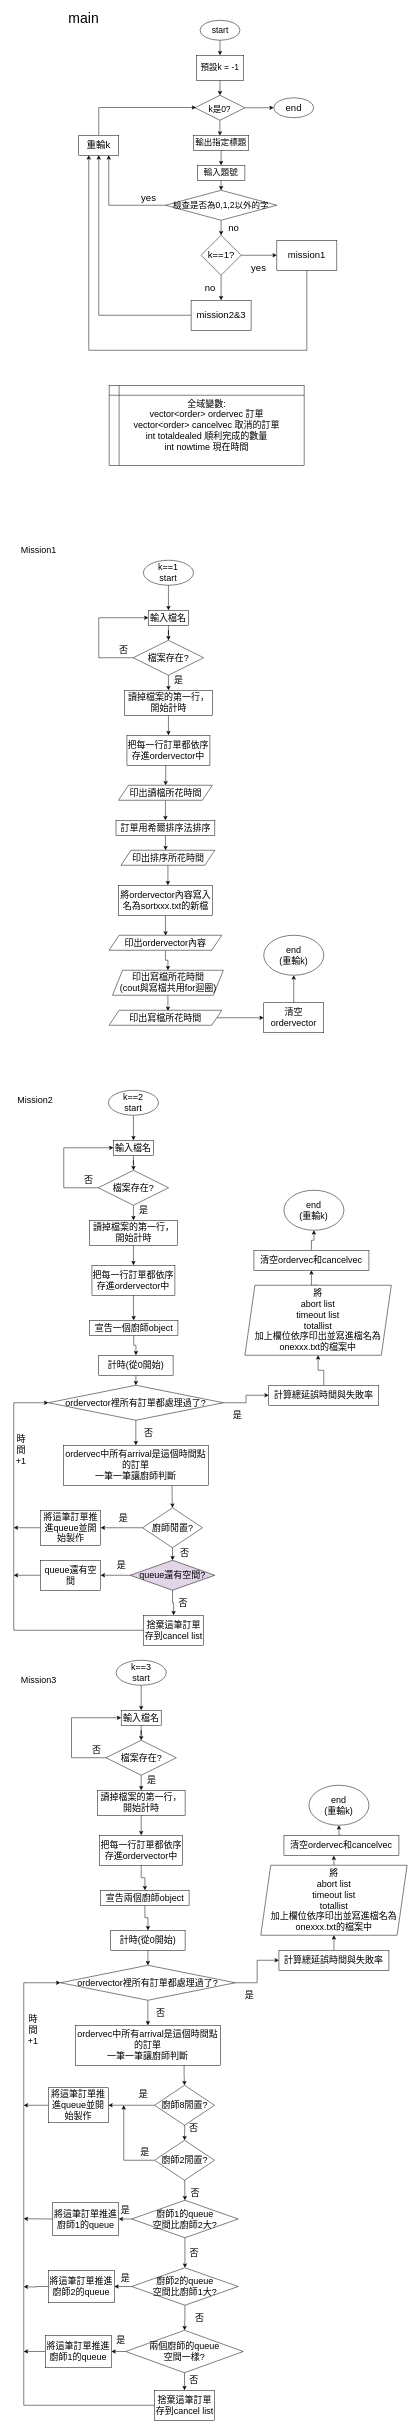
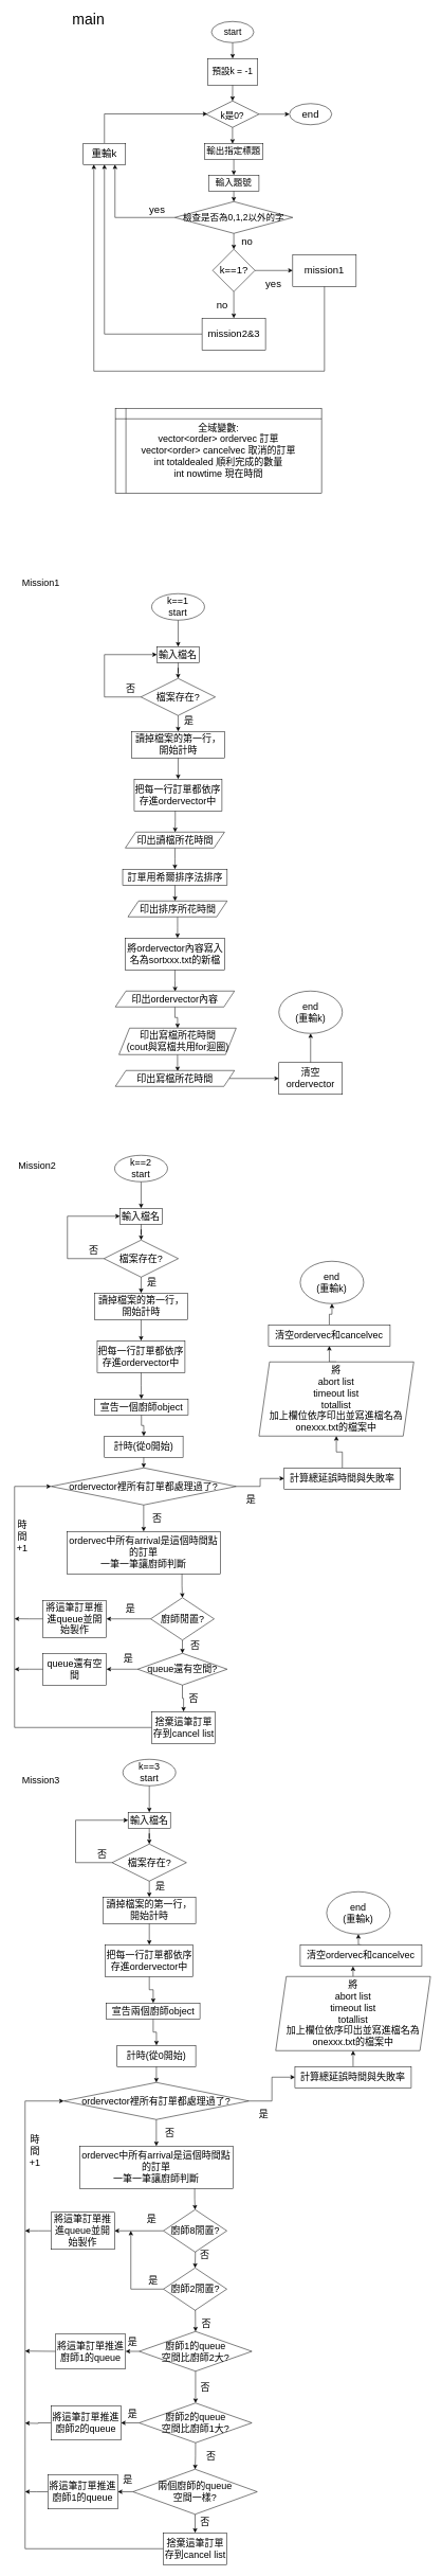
- <mxCell id="98" value="queue還有空間?" style="rhombus;whiteSpace=wrap;html=1;fontSize=18;fillColor=#e1d5e7;" vertex="1" parent="1"><mxGeometry x="259.89" y="3120" width="169.3" height="60" as="geometry" /></mxCell>
+ <mxCell id="98" value="queue還有空間?" style="rhombus;whiteSpace=wrap;html=1;fontSize=18;" vertex="1" parent="1"><mxGeometry x="259.89" y="3120" width="169.3" height="60" as="geometry" /></mxCell>
